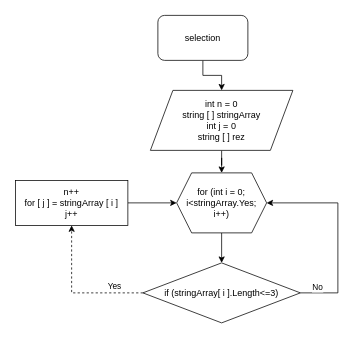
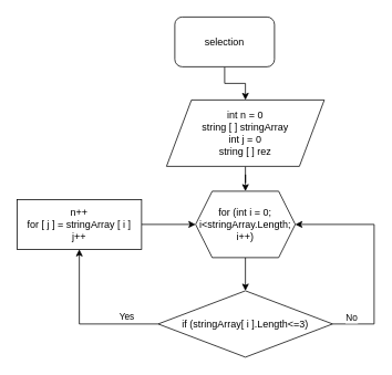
- <mxCell id="7" value="for (int i = 0; i&amp;lt;stringArray.Yes;&lt;br&gt;i++)" style="shape=hexagon;perimeter=hexagonPerimeter2;whiteSpace=wrap;html=1;fixedSize=1;" parent="1" vertex="1"><mxGeometry x="235" y="230" width="120" height="80" as="geometry" /></mxCell>
+ <mxCell id="7" value="for (int i = 0; i&amp;lt;stringArray.Length;&lt;br&gt;i++)" style="shape=hexagon;perimeter=hexagonPerimeter2;whiteSpace=wrap;html=1;fixedSize=1;" parent="1" vertex="1"><mxGeometry x="235" y="230" width="120" height="80" as="geometry" /></mxCell>
- <mxCell id="8" style="edgeStyle=orthogonalEdgeStyle;rounded=0;orthogonalLoop=1;jettySize=auto;html=1;entryX=0.5;entryY=1;entryDx=0;entryDy=0;dashed=1;" parent="1" source="12" target="14" edge="1"><mxGeometry relative="1" as="geometry" /></mxCell>
+ <mxCell id="8" style="edgeStyle=orthogonalEdgeStyle;rounded=0;orthogonalLoop=1;jettySize=auto;html=1;entryX=0.5;entryY=1;entryDx=0;entryDy=0;" parent="1" source="12" target="14" edge="1"><mxGeometry relative="1" as="geometry" /></mxCell>
